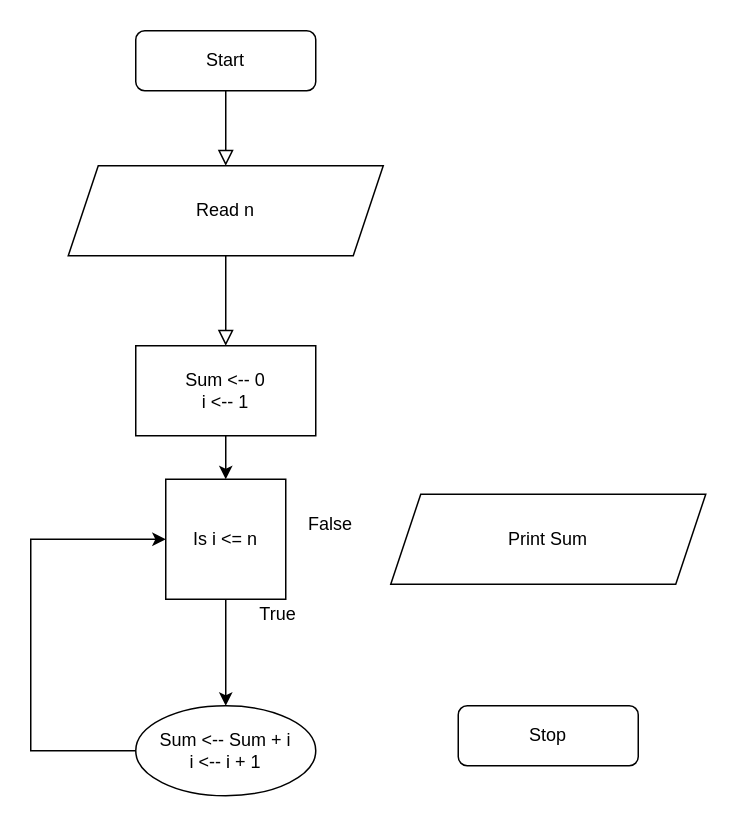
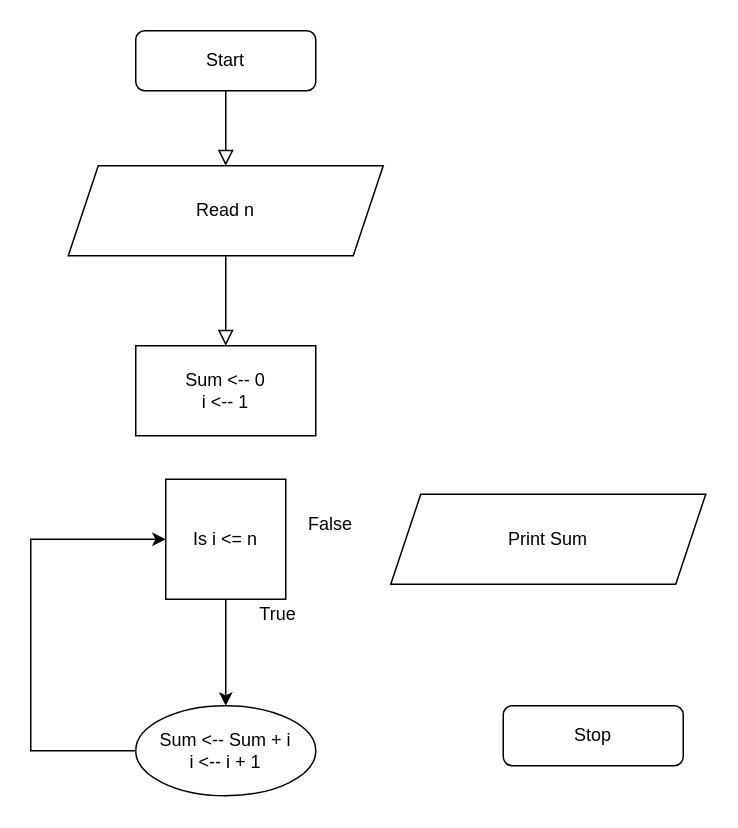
- <mxCell id="12" value="" style="edgeStyle=orthogonalEdgeStyle;rounded=0;orthogonalLoop=1;jettySize=auto;html=1;entryX=0.5;entryY=0;entryDx=0;entryDy=0;" edge="1" parent="1" source="13" target="7"><mxGeometry relative="1" as="geometry"><mxPoint x="180" y="310" as="targetPoint" /></mxGeometry></mxCell>
- <mxCell id="5" value="Stop" style="rounded=1;whiteSpace=wrap;html=1;fontSize=12;glass=0;strokeWidth=1;shadow=0;" parent="1" vertex="1"><mxGeometry x="305" y="470" width="120" height="40" as="geometry" /></mxCell>
+ <mxCell id="5" value="Stop" style="rounded=1;whiteSpace=wrap;html=1;fontSize=12;glass=0;strokeWidth=1;shadow=0;" parent="1" vertex="1"><mxGeometry x="335" y="470" width="120" height="40" as="geometry" /></mxCell>
